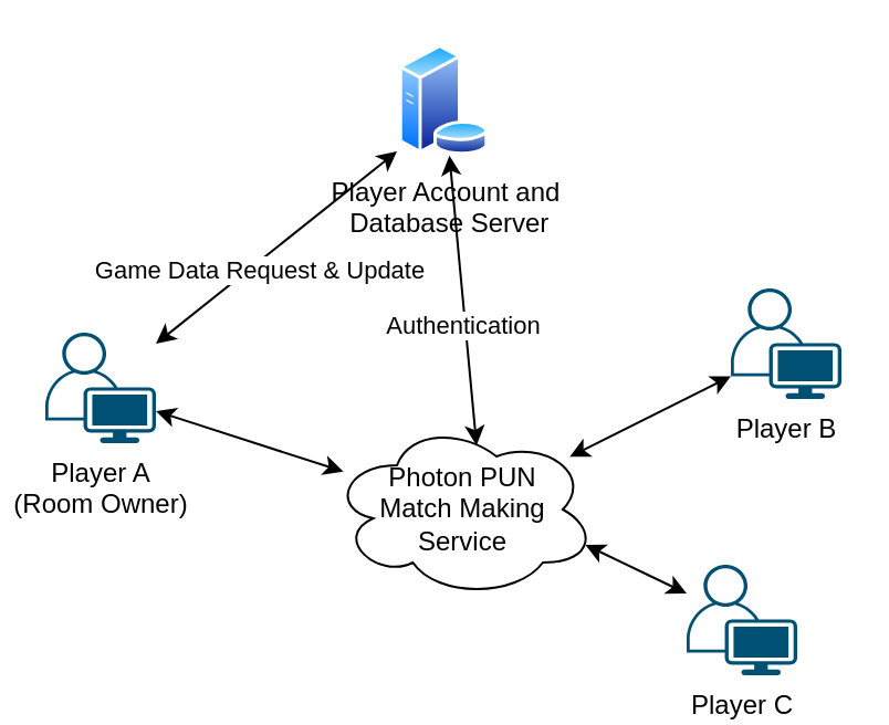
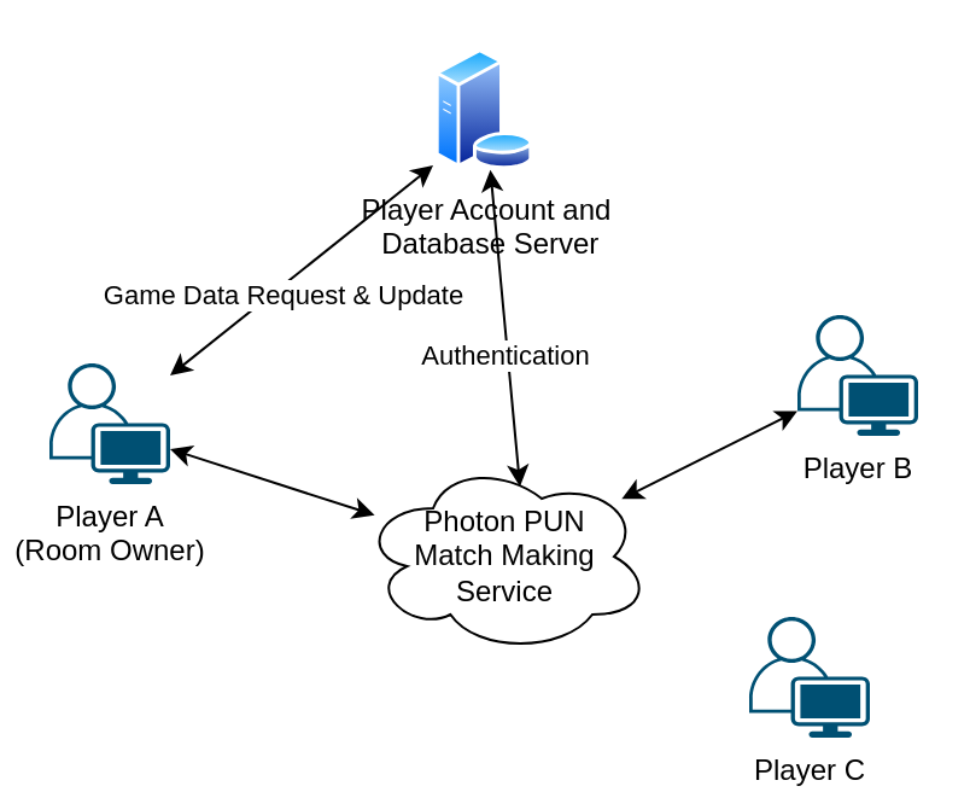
- <mxCell id="9" value="" style="endArrow=classic;startArrow=classic;html=1;rounded=0;entryX=0.96;entryY=0.7;entryDx=0;entryDy=0;entryPerimeter=0;" edge="1" parent="1" source="5" target="2"><mxGeometry width="50" height="50" relative="1" as="geometry"><mxPoint x="-20" y="195.5" as="sourcePoint" /><mxPoint x="160.019" y="199" as="targetPoint" /></mxGeometry></mxCell>
